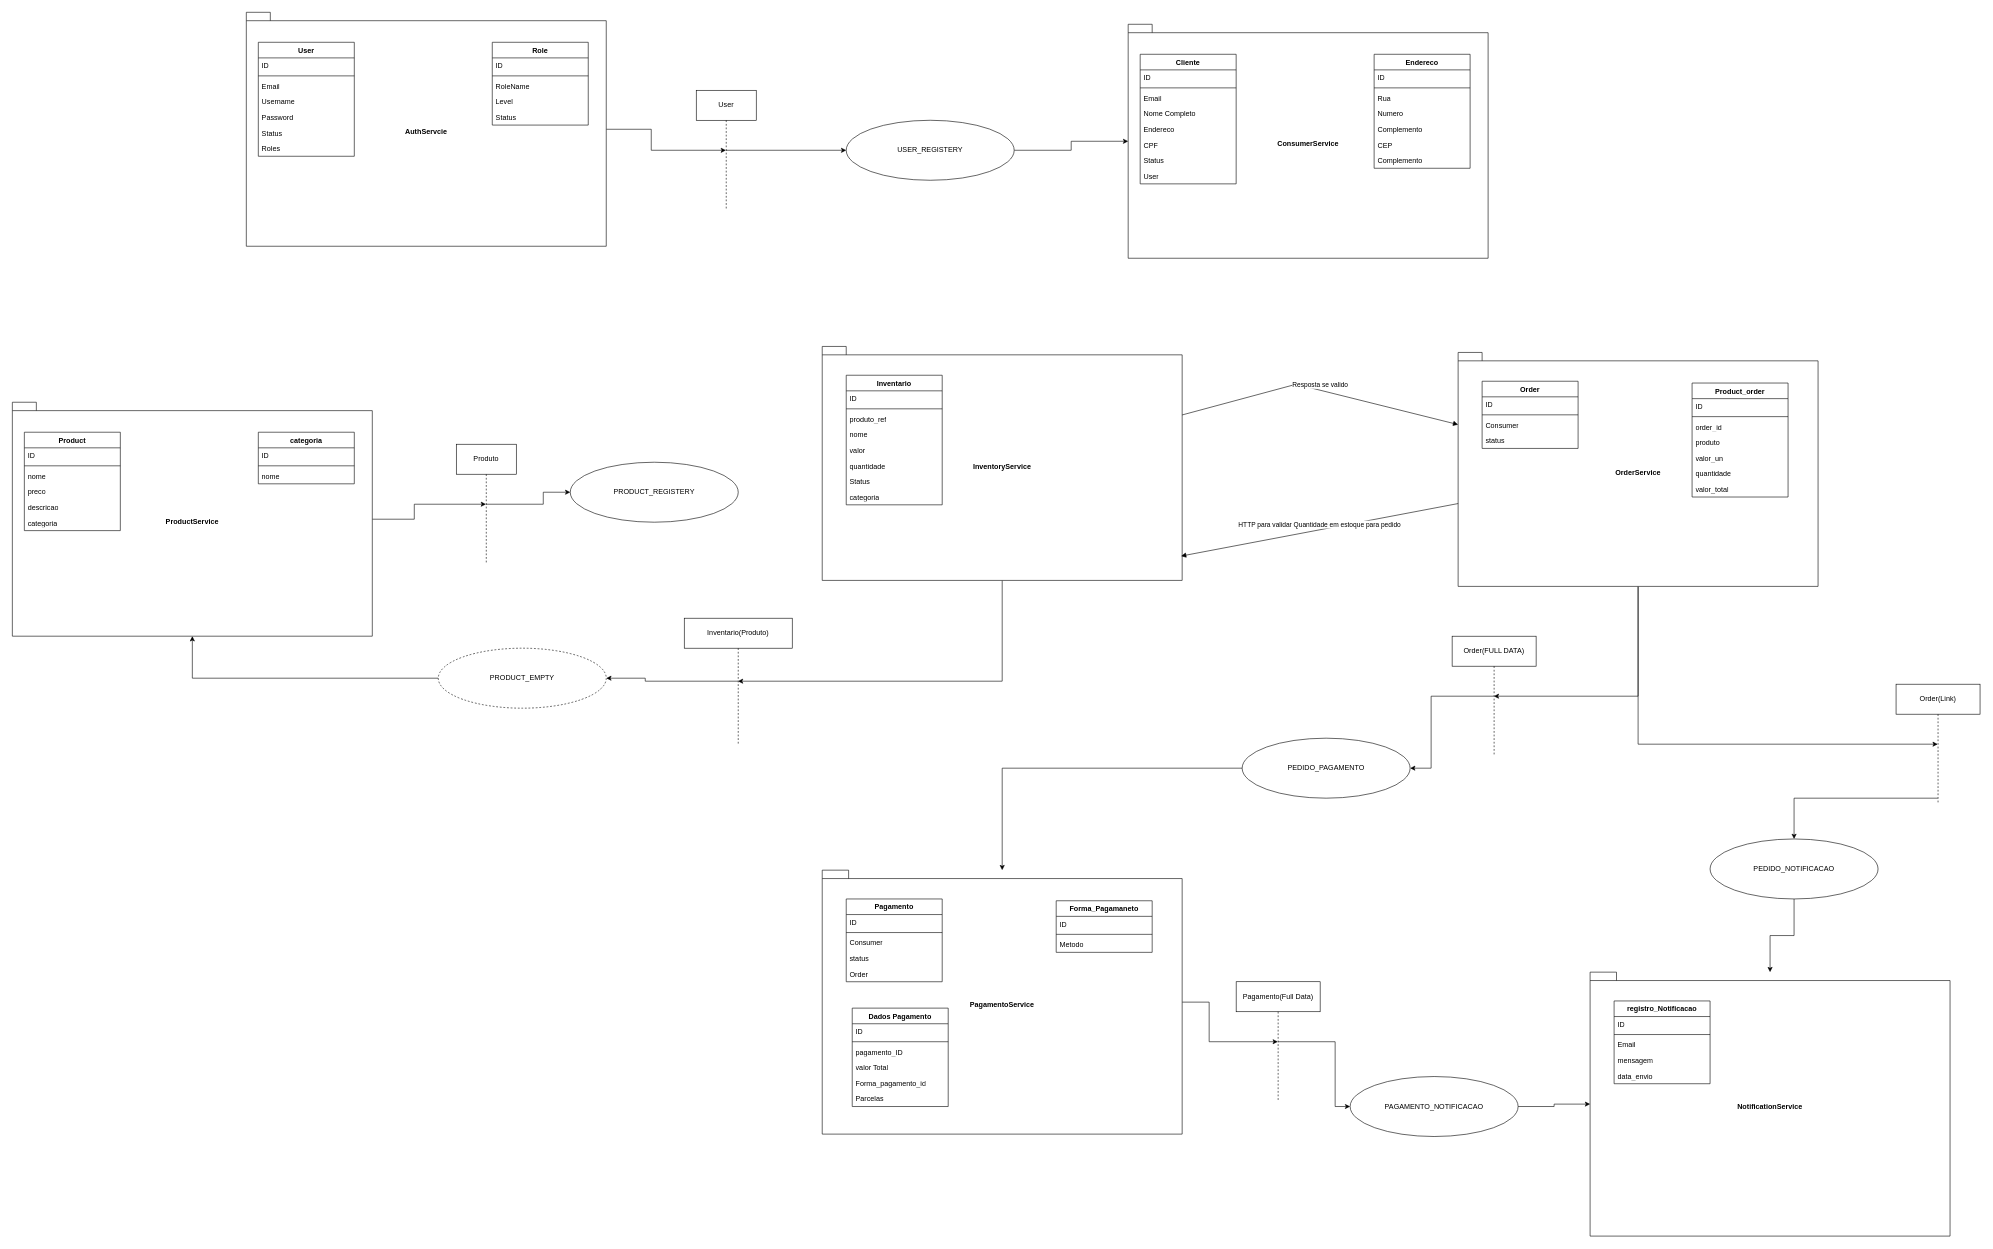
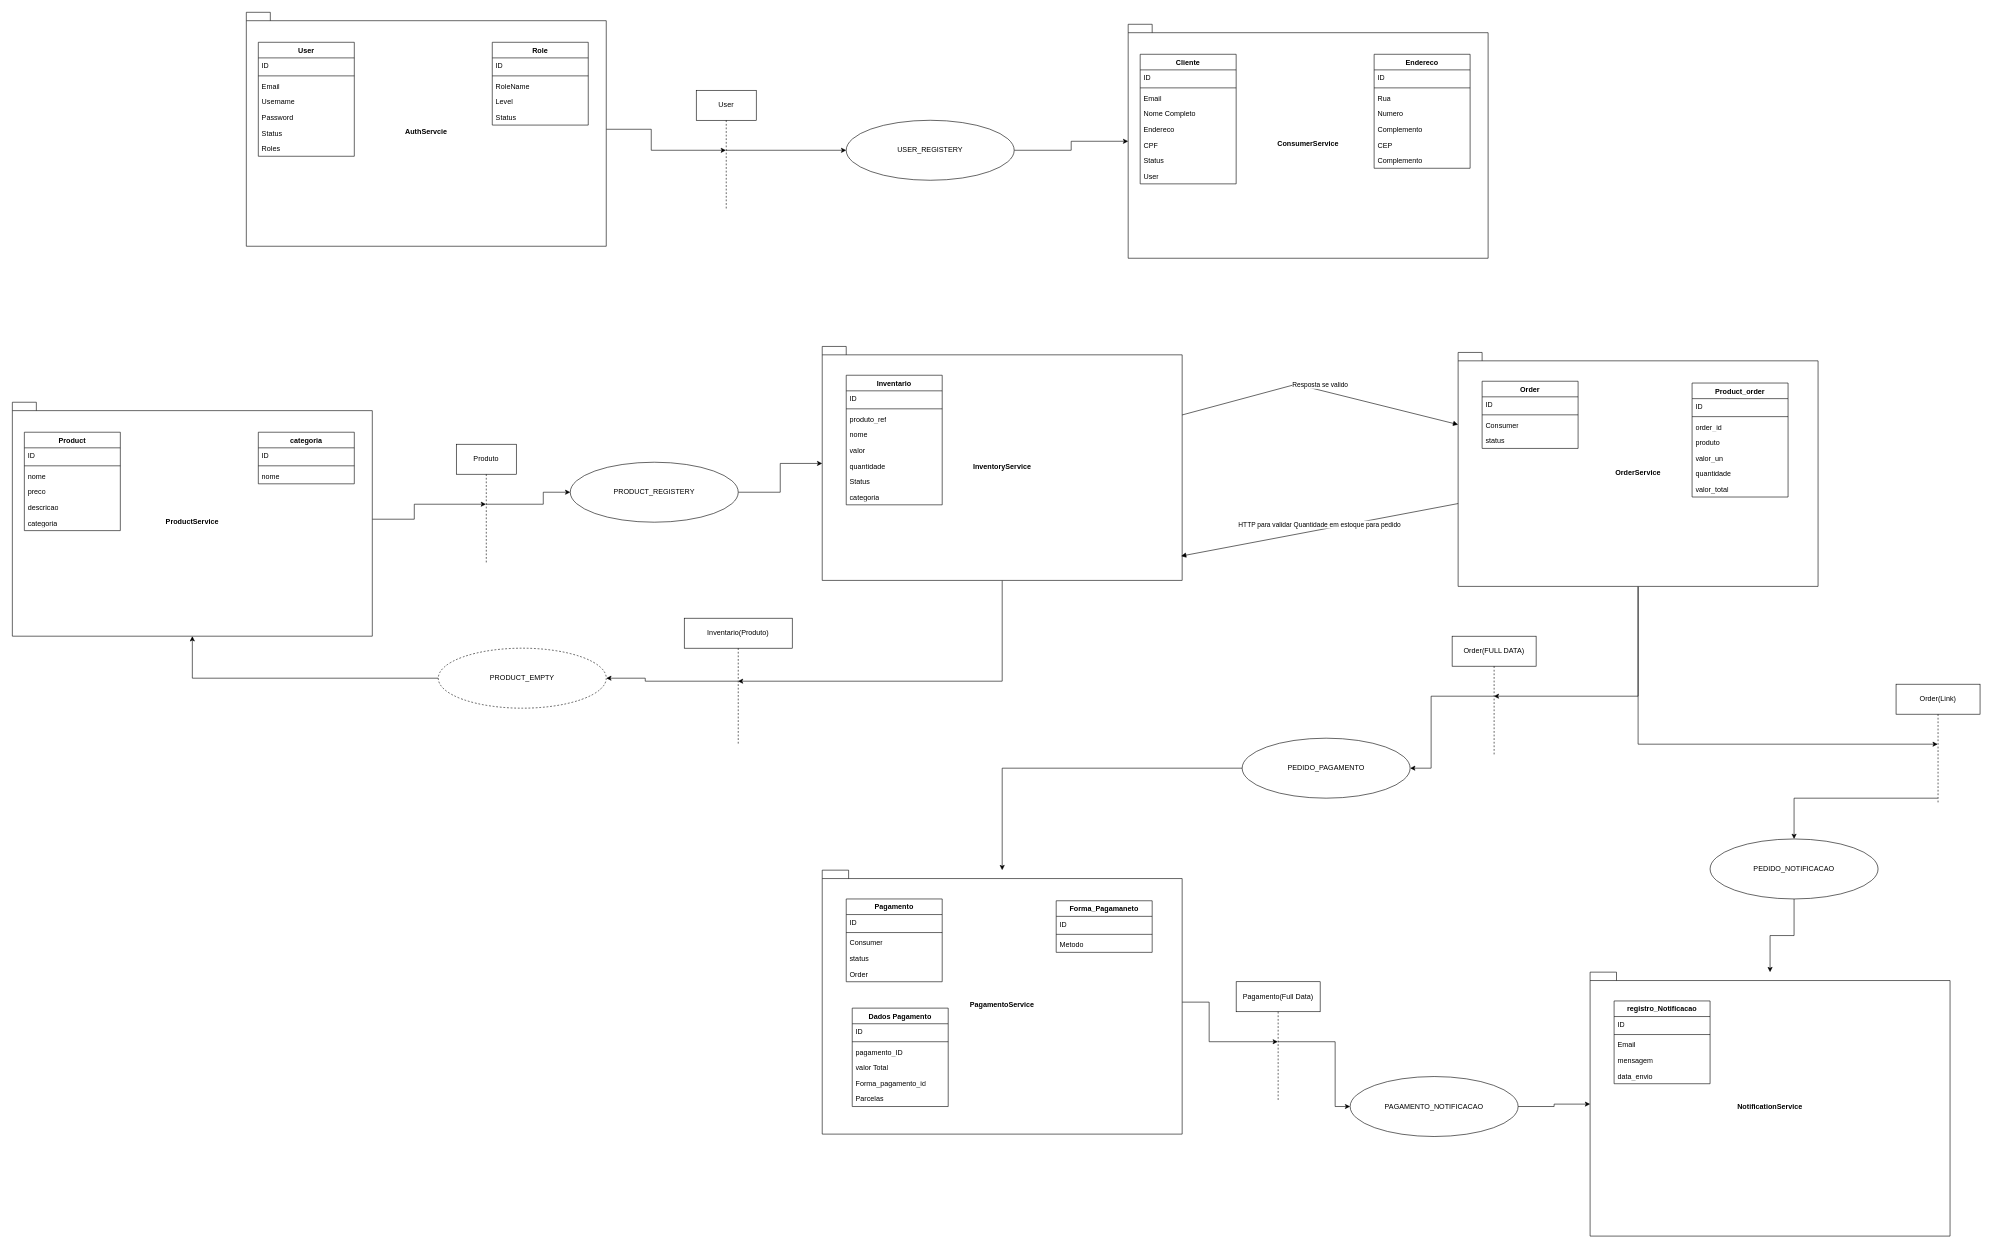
+ <mxCell id="96" style="edgeStyle=orthogonalEdgeStyle;rounded=0;orthogonalLoop=1;jettySize=auto;html=1;" edge="1" parent="1" source="97" target="56"><mxGeometry relative="1" as="geometry" /></mxCell>
